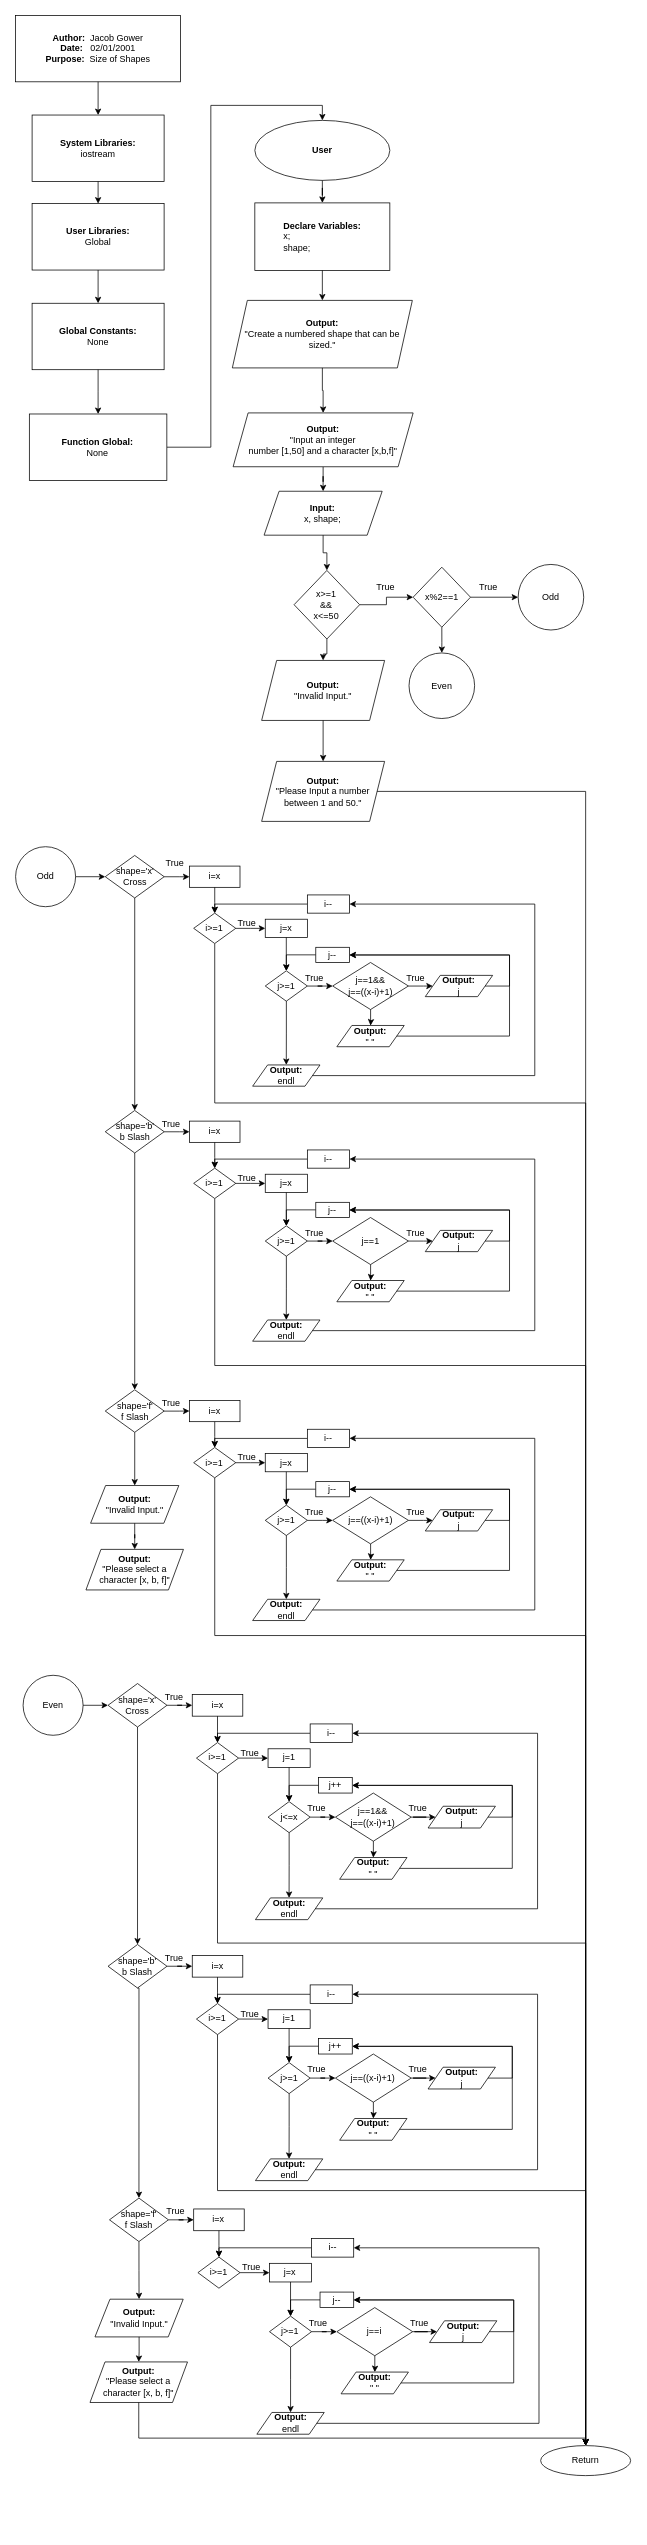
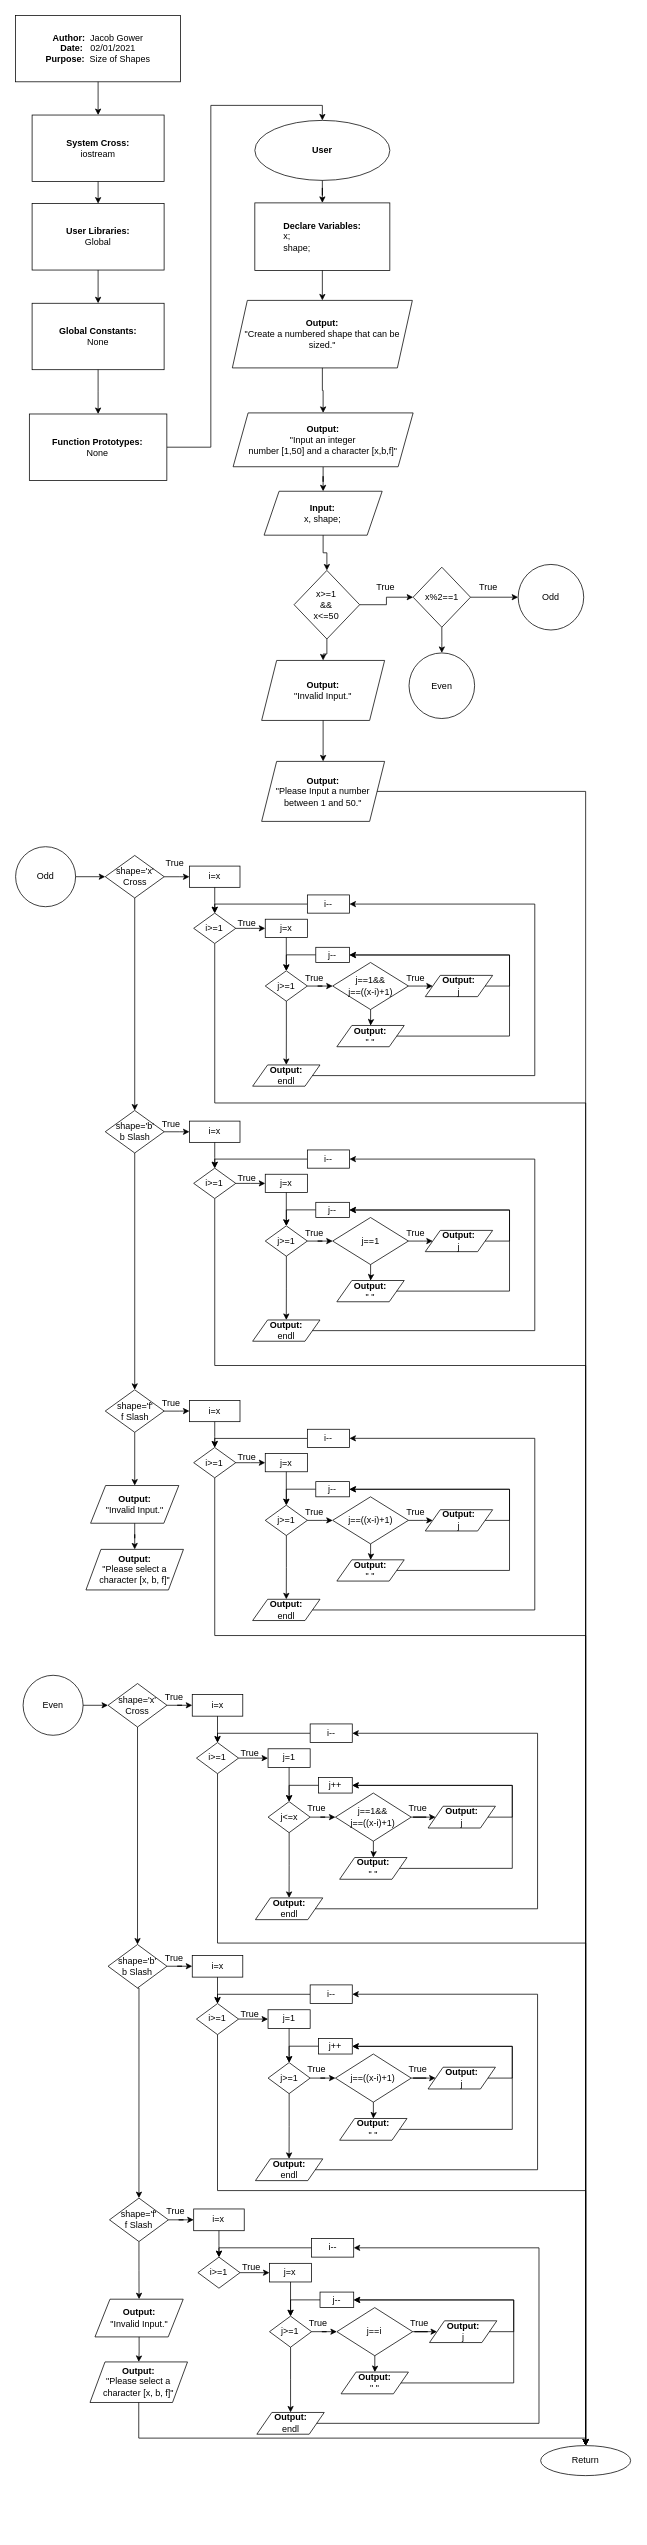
- <mxCell id="109" value="&lt;b&gt;Author:&amp;nbsp;&amp;nbsp;&lt;/b&gt;Jacob Gower&lt;br&gt;&lt;b&gt;Date:&amp;nbsp; &amp;nbsp;&lt;/b&gt;02/01/2001&lt;br&gt;&lt;b&gt;Purpose:&lt;/b&gt;&amp;nbsp; Size of Shapes" style="rounded=0;whiteSpace=wrap;html=1;" vertex="1" parent="108"><mxGeometry width="220" height="88.571" as="geometry" /></mxCell>
+ <mxCell id="109" value="&lt;b&gt;Author:&amp;nbsp;&amp;nbsp;&lt;/b&gt;Jacob Gower&lt;br&gt;&lt;b&gt;Date:&amp;nbsp; &amp;nbsp;&lt;/b&gt;02/01/2021&lt;br&gt;&lt;b&gt;Purpose:&lt;/b&gt;&amp;nbsp; Size of Shapes" style="rounded=0;whiteSpace=wrap;html=1;" vertex="1" parent="108"><mxGeometry width="220" height="88.571" as="geometry" /></mxCell>
- <mxCell id="110" value="&lt;b&gt;System Libraries:&lt;/b&gt;&lt;br&gt;iostream" style="rounded=0;whiteSpace=wrap;html=1;" vertex="1" parent="108"><mxGeometry x="22" y="132.857" width="176" height="88.571" as="geometry" /></mxCell>
+ <mxCell id="110" value="&lt;b&gt;System Cross:&lt;/b&gt;&lt;br&gt;iostream" style="rounded=0;whiteSpace=wrap;html=1;" vertex="1" parent="108"><mxGeometry x="22" y="132.857" width="176" height="88.571" as="geometry" /></mxCell>
- <mxCell id="116" value="&lt;b&gt;Function Global:&lt;/b&gt;&lt;br&gt;None" style="rounded=0;whiteSpace=wrap;html=1;" vertex="1" parent="108"><mxGeometry x="18.333" y="531.429" width="183.333" height="88.571" as="geometry" /></mxCell>
+ <mxCell id="116" value="&lt;b&gt;Function Prototypes:&lt;/b&gt;&lt;br&gt;None" style="rounded=0;whiteSpace=wrap;html=1;" vertex="1" parent="108"><mxGeometry x="18.333" y="531.429" width="183.333" height="88.571" as="geometry" /></mxCell>
